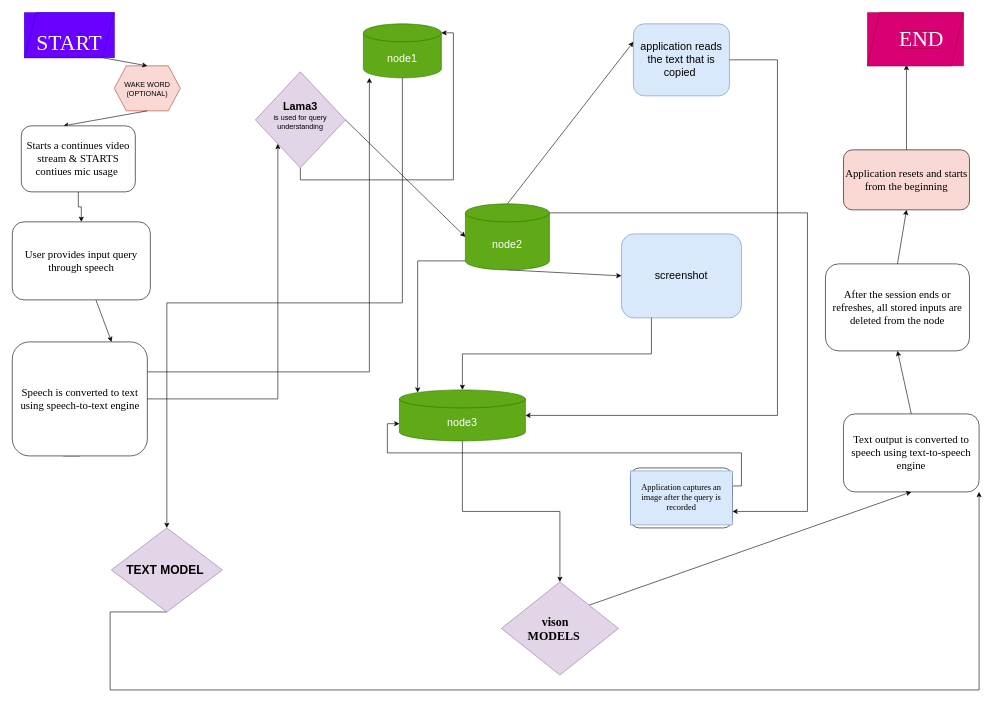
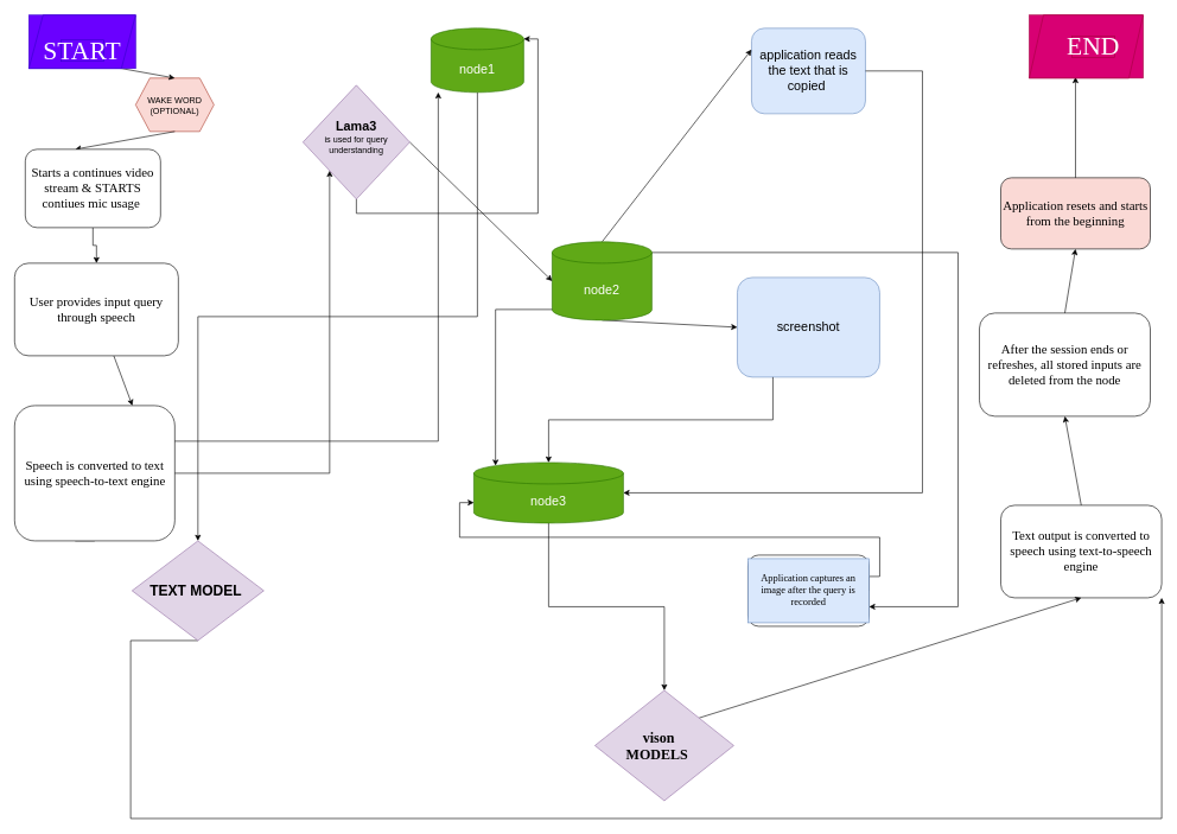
- <mxCell id="4" value="&lt;font face=&quot;Georgia&quot; style=&quot;font-size: 18px;&quot;&gt;Text output is converted to speech using text-to-speech engine&lt;/font&gt;" style="rounded=1;whiteSpace=wrap;html=1;" vertex="1" parent="1"><mxGeometry x="1405" y="689" width="226" height="130" as="geometry" /></mxCell>
+ <mxCell id="4" value="&lt;font face=&quot;Georgia&quot; style=&quot;font-size: 18px;&quot;&gt;Text output is converted to speech using text-to-speech engine&lt;/font&gt;" style="rounded=1;whiteSpace=wrap;html=1;" vertex="1" parent="1"><mxGeometry x="1405" y="709" width="226" height="130" as="geometry" /></mxCell>
- <mxCell id="32" value="&lt;b&gt;&lt;font style=&quot;font-size: 20px;&quot;&gt;TEXT MODEL&amp;nbsp;&lt;/font&gt;&lt;/b&gt;" style="rhombus;whiteSpace=wrap;html=1;fillColor=#e1d5e7;strokeColor=#9673a6;" vertex="1" parent="1"><mxGeometry x="185" y="879" width="185" height="140" as="geometry" /></mxCell>
+ <mxCell id="32" value="&lt;b&gt;&lt;font style=&quot;font-size: 20px;&quot;&gt;TEXT MODEL&amp;nbsp;&lt;/font&gt;&lt;/b&gt;" style="rhombus;whiteSpace=wrap;html=1;fillColor=#e1d5e7;strokeColor=#9673a6;" vertex="1" parent="1"><mxGeometry x="185" y="759" width="185" height="140" as="geometry" /></mxCell>
